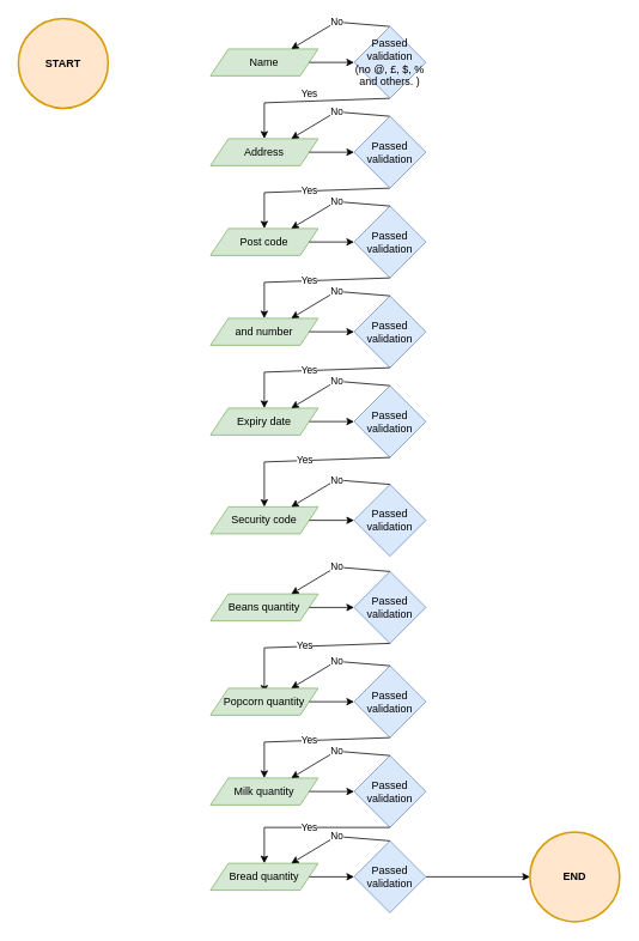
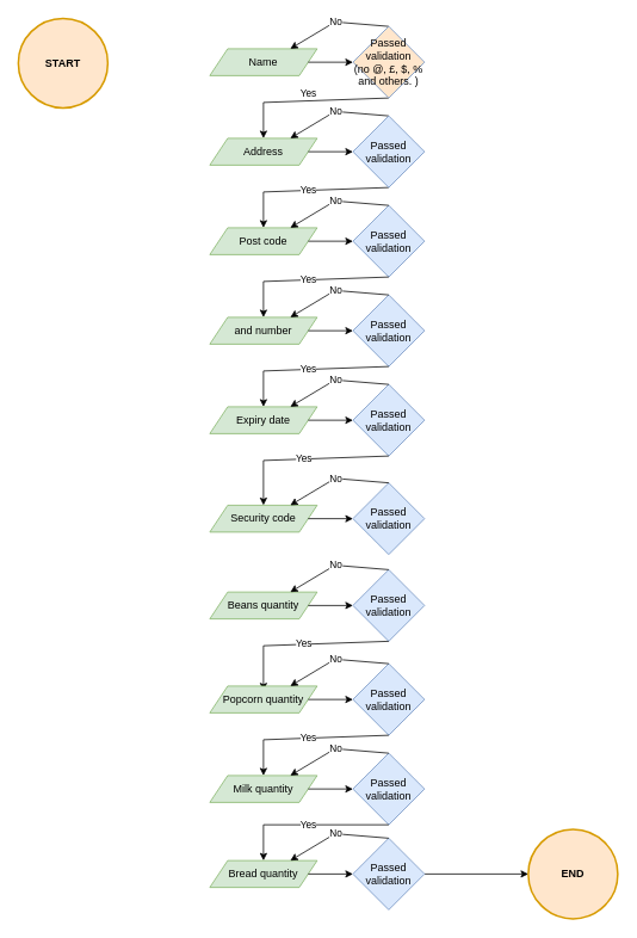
- <mxCell id="31" value="Passed validation (no&amp;nbsp;@, £, $, % and others. )" style="rhombus;whiteSpace=wrap;html=1;strokeWidth=1;fillColor=#dae8fc;strokeColor=#6c8ebf;" vertex="1" parent="1"><mxGeometry x="394" y="29" width="80" height="80" as="geometry" /></mxCell>
+ <mxCell id="31" value="Passed validation (no&amp;nbsp;@, £, $, % and others. )" style="rhombus;whiteSpace=wrap;html=1;strokeWidth=1;fillColor=#ffe6cc;strokeColor=#6c8ebf;" vertex="1" parent="1"><mxGeometry x="394" y="29" width="80" height="80" as="geometry" /></mxCell>
